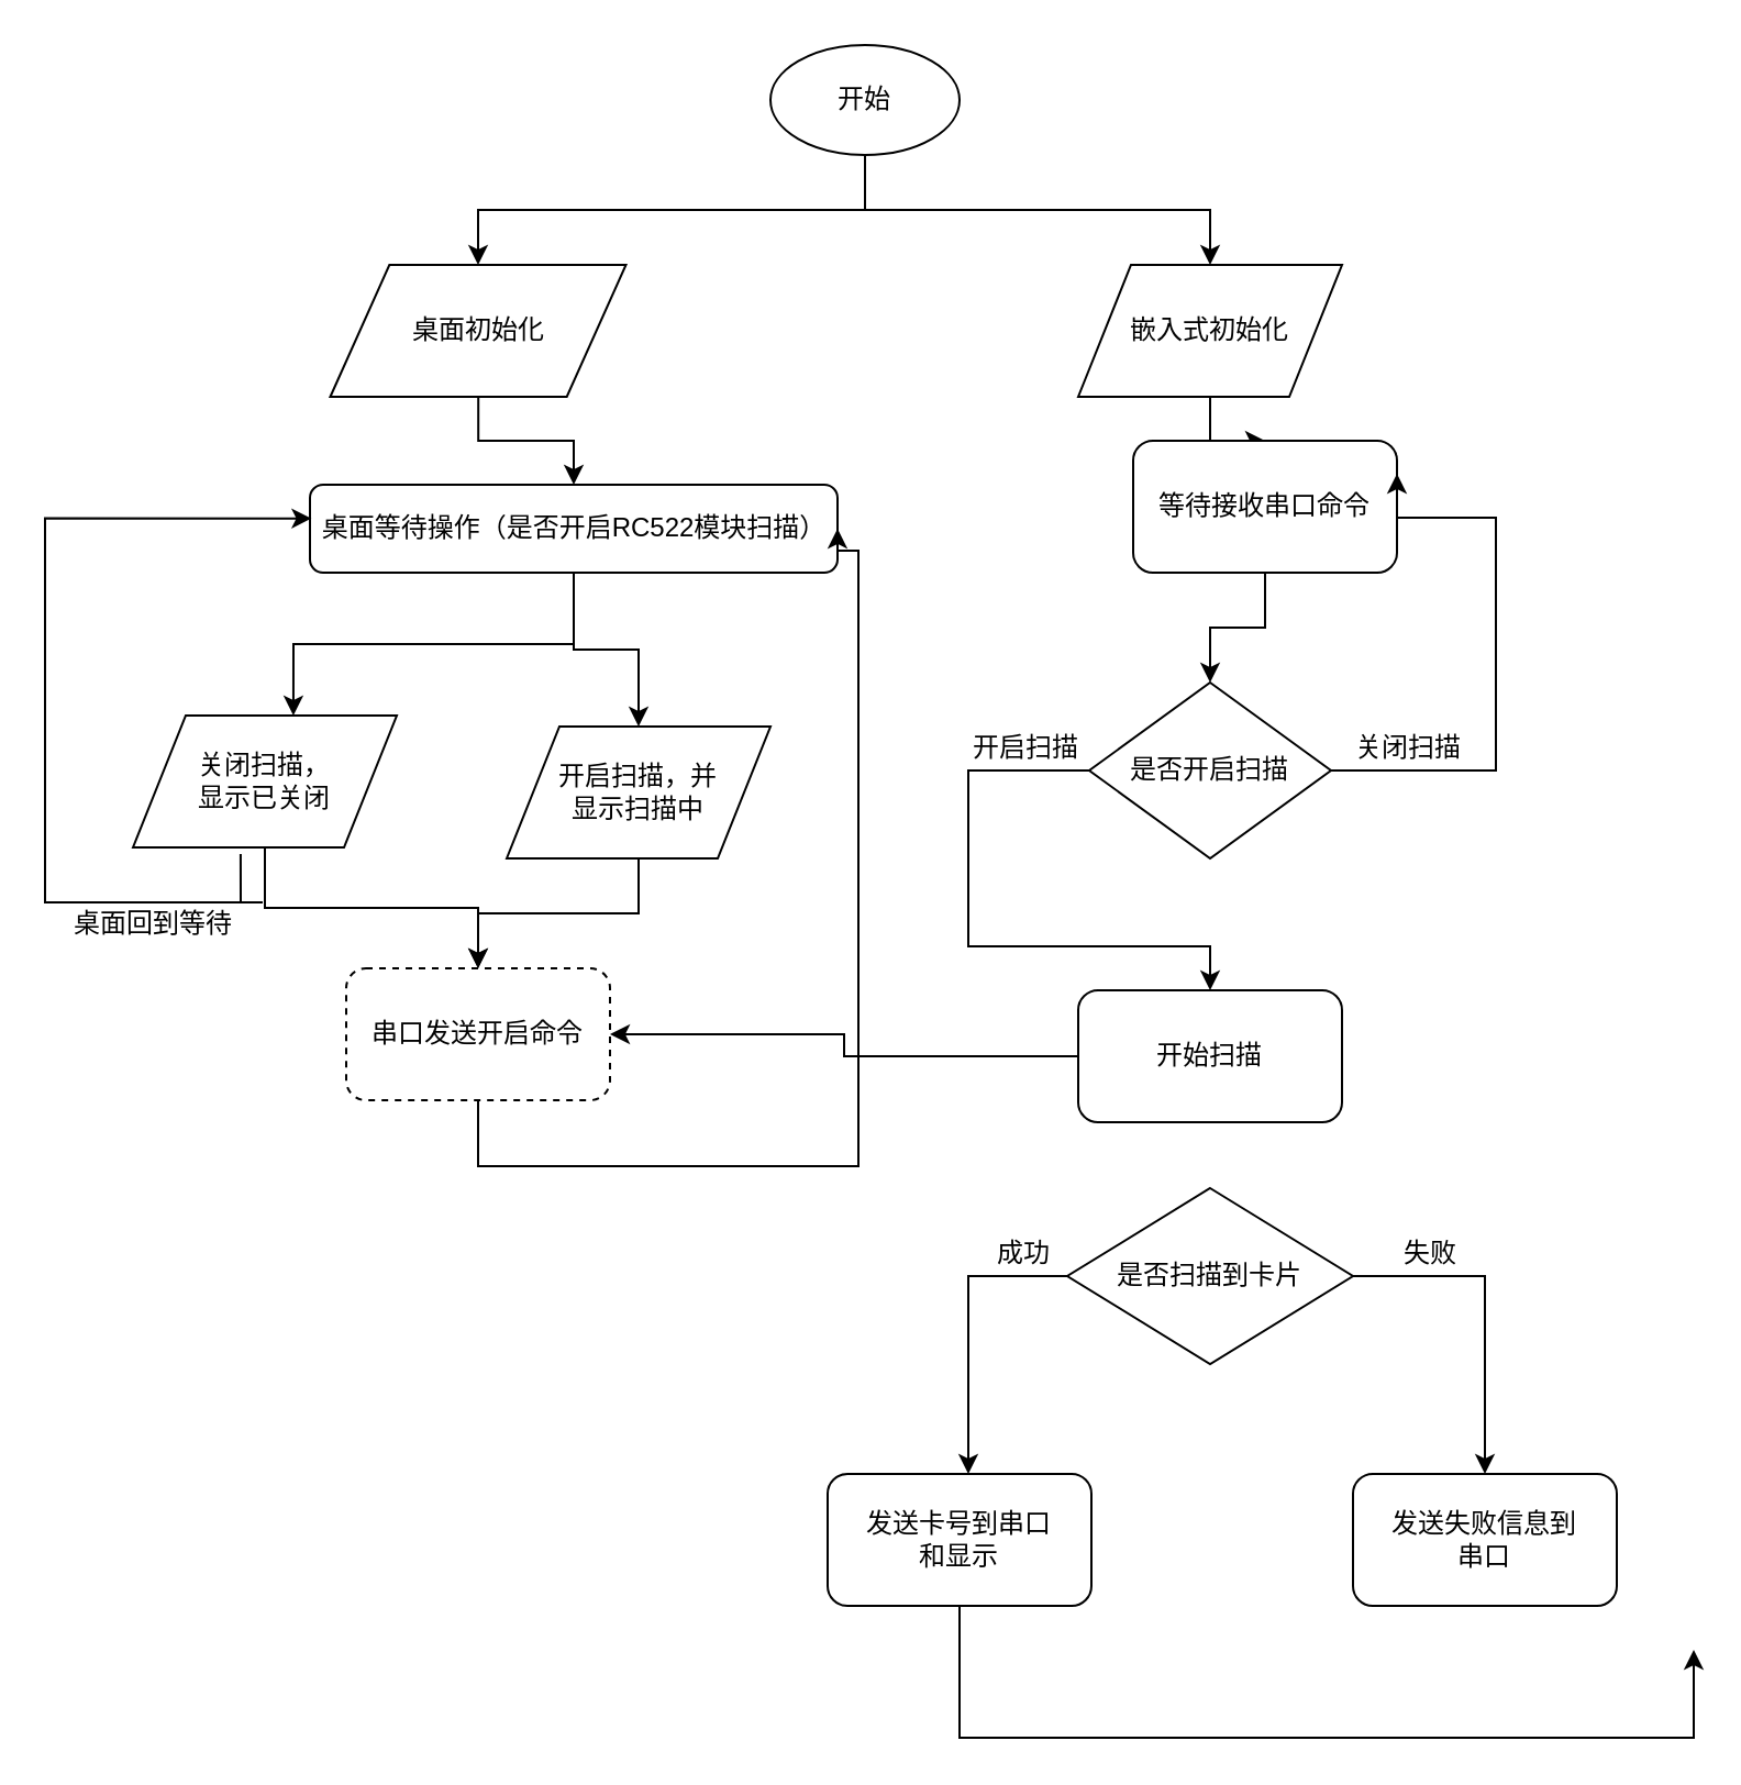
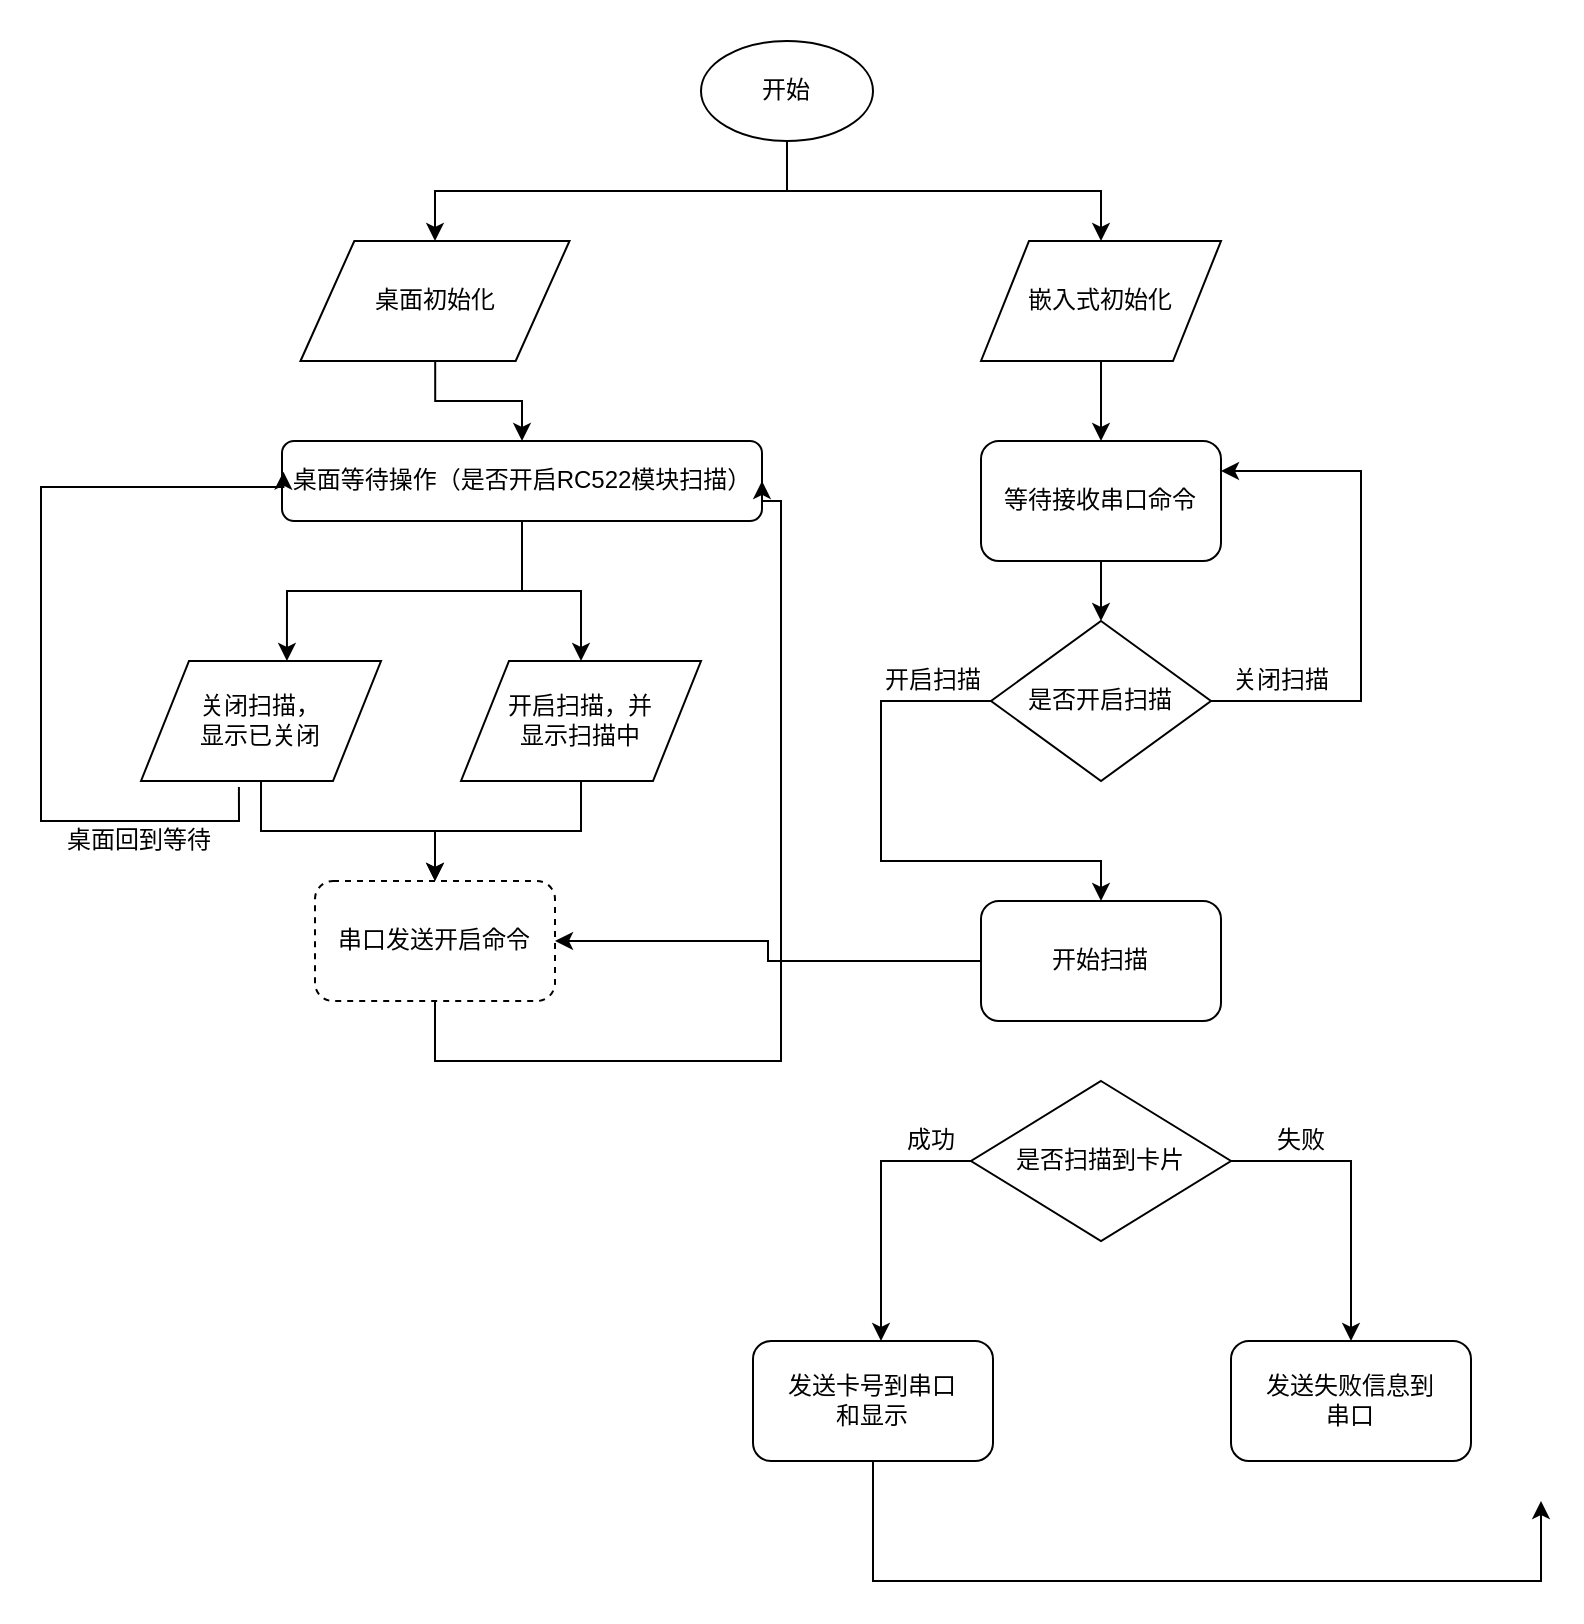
- <mxCell id="21" value="等待接收串口命令" style="rounded=1;whiteSpace=wrap;html=1;" vertex="1" parent="1"><mxGeometry x="515" y="200" width="120" height="60" as="geometry" /></mxCell>
+ <mxCell id="21" value="等待接收串口命令" style="rounded=1;whiteSpace=wrap;html=1;" vertex="1" parent="1"><mxGeometry x="490" y="220" width="120" height="60" as="geometry" /></mxCell>
- <mxCell id="12" value="关闭扫描，&lt;br&gt;显示已关闭" style="shape=parallelogram;perimeter=parallelogramPerimeter;whiteSpace=wrap;html=1;" vertex="1" parent="1"><mxGeometry x="60" y="325" width="120" height="60" as="geometry" /></mxCell>
+ <mxCell id="12" value="关闭扫描，&lt;br&gt;显示已关闭" style="shape=parallelogram;perimeter=parallelogramPerimeter;whiteSpace=wrap;html=1;" vertex="1" parent="1"><mxGeometry x="70" y="330" width="120" height="60" as="geometry" /></mxCell>
